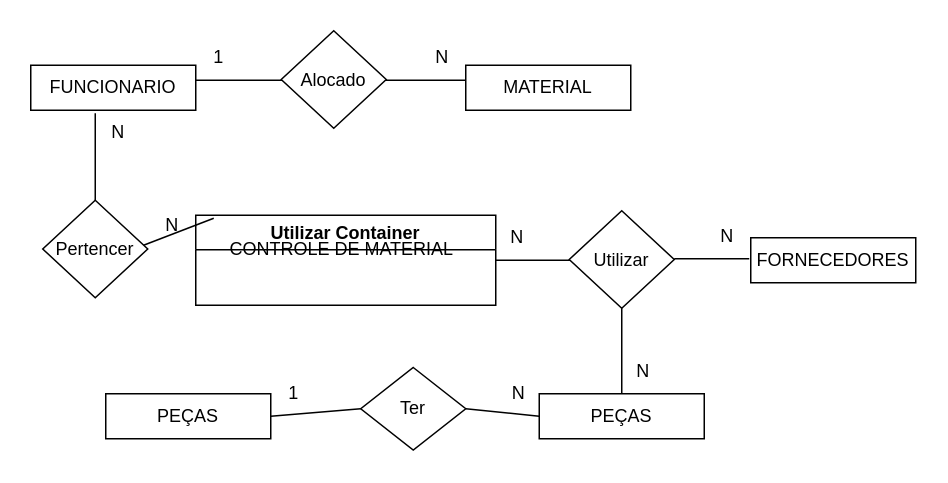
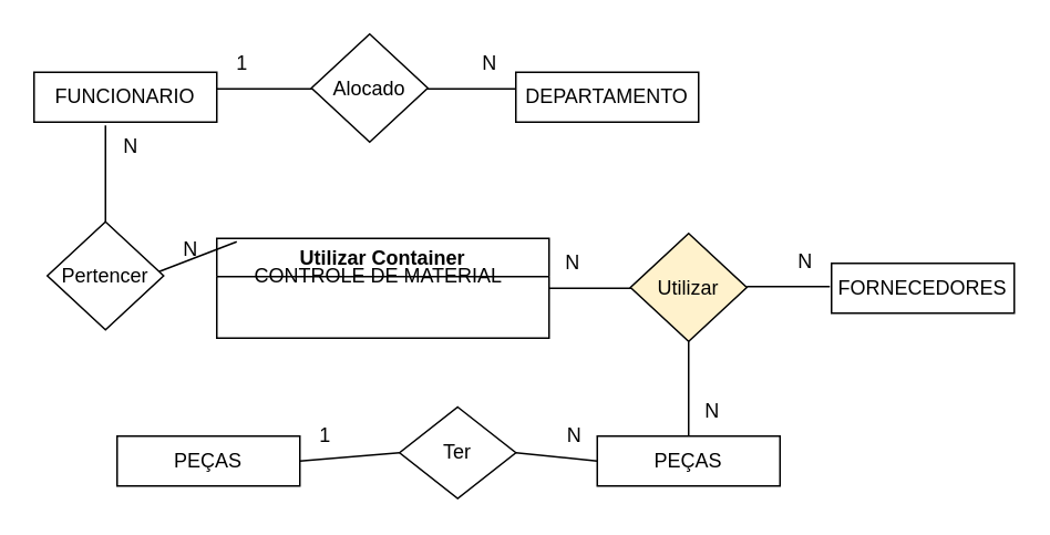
- <mxCell id="3" value="MATERIAL" style="rounded=0;whiteSpace=wrap;html=1;" vertex="1" parent="1"><mxGeometry x="310" y="43" width="110" height="30" as="geometry" /></mxCell>
+ <mxCell id="3" value="DEPARTAMENTO" style="rounded=0;whiteSpace=wrap;html=1;" vertex="1" parent="1"><mxGeometry x="310" y="43" width="110" height="30" as="geometry" /></mxCell>
- <mxCell id="13" value="Utilizar" style="rhombus;whiteSpace=wrap;html=1;" vertex="1" parent="1"><mxGeometry x="379" y="140" width="70" height="65" as="geometry" /></mxCell>
+ <mxCell id="13" value="Utilizar" style="rhombus;whiteSpace=wrap;html=1;fillColor=#fff2cc;" vertex="1" parent="1"><mxGeometry x="379" y="140" width="70" height="65" as="geometry" /></mxCell>
